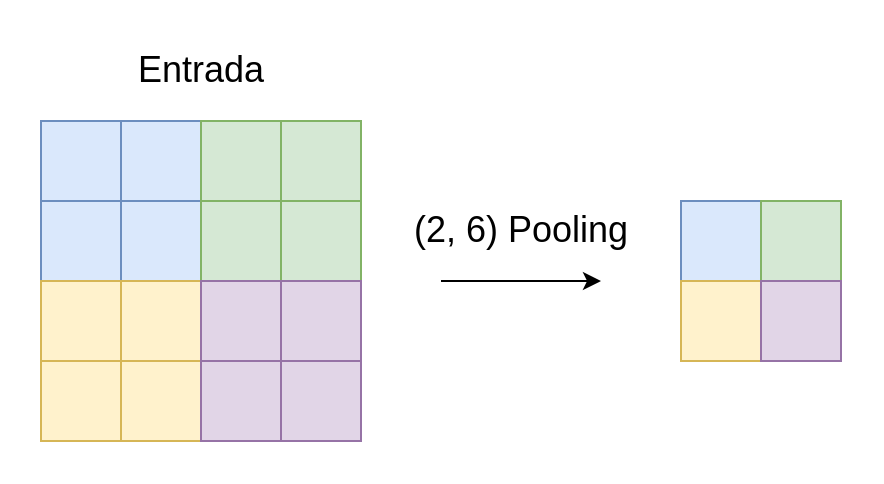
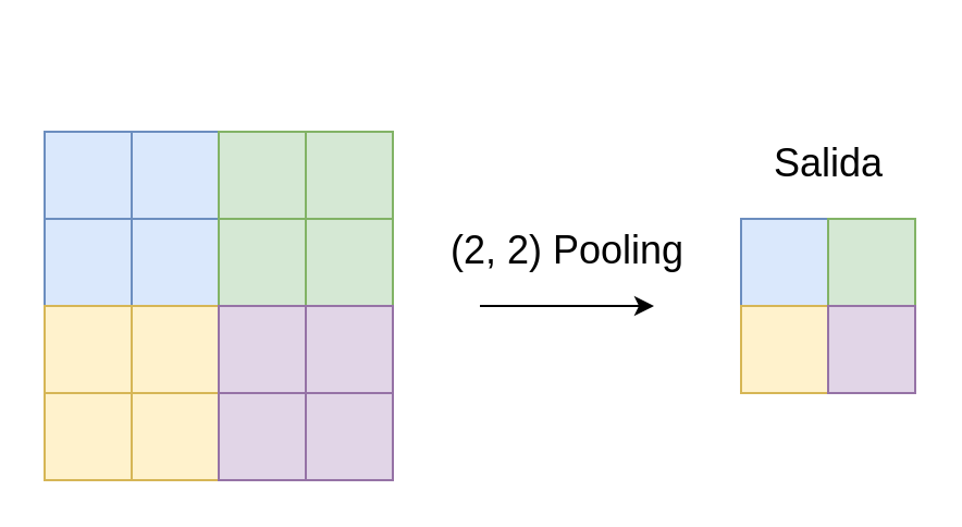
- <mxCell id="18" value="Entrada" style="text;html=1;align=center;verticalAlign=middle;resizable=0;points=[];autosize=1;fontSize=18;" vertex="1" parent="1"><mxGeometry x="60" y="20" width="80" height="30" as="geometry" /></mxCell>
+ <mxCell id="25" value="Salida" style="text;html=1;align=center;verticalAlign=middle;resizable=0;points=[];autosize=1;fontSize=18;" vertex="1" parent="1"><mxGeometry x="345" y="60" width="70" height="30" as="geometry" /></mxCell>
- <mxCell id="24" value="(2, 6) Pooling" style="text;html=1;align=center;verticalAlign=middle;resizable=0;points=[];autosize=1;fontSize=18;" vertex="1" parent="1"><mxGeometry x="200" y="100" width="120" height="30" as="geometry" /></mxCell>
+ <mxCell id="24" value="(2, 2) Pooling" style="text;html=1;align=center;verticalAlign=middle;resizable=0;points=[];autosize=1;fontSize=18;" vertex="1" parent="1"><mxGeometry x="200" y="100" width="120" height="30" as="geometry" /></mxCell>
